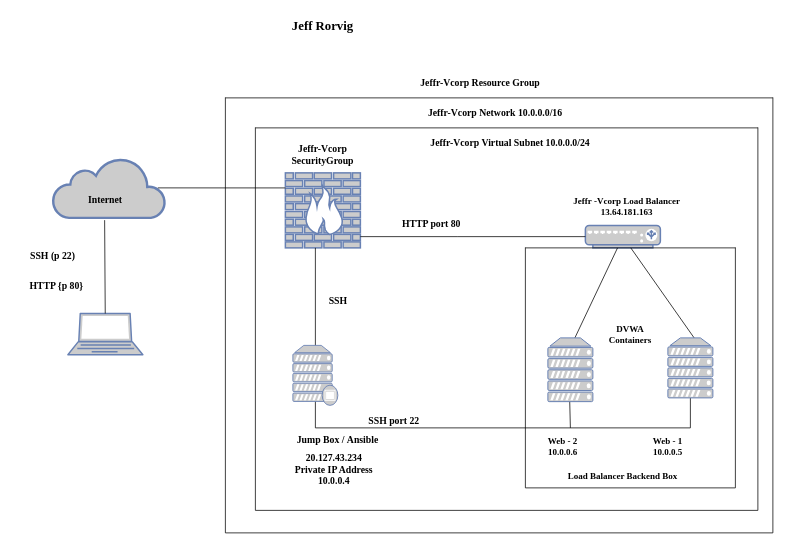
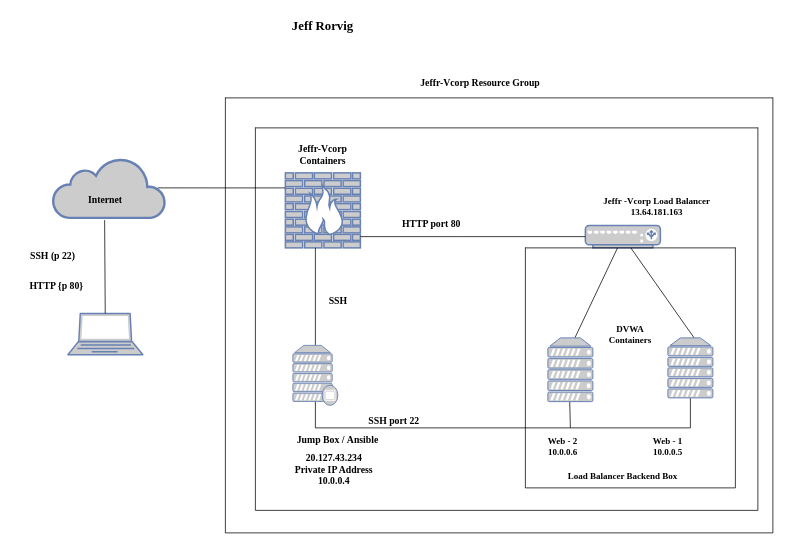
- <mxCell id="35" value="Jeffr-Vcorp Network 10.0.0.0/16" style="text;html=1;strokeColor=none;fillColor=none;align=center;verticalAlign=middle;whiteSpace=wrap;rounded=0;fontFamily=Verdana;fontSize=13;fontStyle=1" vertex="1" parent="1"><mxGeometry x="500" y="140" width="320" height="20" as="geometry" /></mxCell>
- <mxCell id="31" value="Jeffr-Vcorp Virtual Subnet 10.0.0.0/24" style="text;html=1;strokeColor=none;fillColor=none;align=center;verticalAlign=middle;whiteSpace=wrap;rounded=0;fontFamily=Verdana;fontSize=13;fontStyle=1" vertex="1" parent="1"><mxGeometry x="530" y="180" width="300" height="20" as="geometry" /></mxCell>
- <mxCell id="27" value="Jeffr-Vcorp SecurityGroup" style="text;html=1;strokeColor=none;fillColor=none;align=center;verticalAlign=middle;whiteSpace=wrap;rounded=0;fontFamily=Verdana;fontSize=13;fontStyle=1" vertex="1" parent="1"><mxGeometry x="365" y="190" width="130" height="30" as="geometry" /></mxCell>
+ <mxCell id="27" value="Jeffr-Vcorp Containers" style="text;html=1;strokeColor=none;fillColor=none;align=center;verticalAlign=middle;whiteSpace=wrap;rounded=0;fontFamily=Verdana;fontSize=13;fontStyle=1" vertex="1" parent="1"><mxGeometry x="365" y="190" width="130" height="30" as="geometry" /></mxCell>
- <mxCell id="3" value="&lt;b&gt;&lt;font&gt;Jeffr -Vcorp Load Balancer&lt;br&gt;13.64.181.163&lt;/font&gt;&lt;/b&gt;" style="text;html=1;align=center;verticalAlign=middle;resizable=0;points=[];autosize=1;strokeColor=none;fillColor=none;fontFamily=Verdana;" vertex="1" parent="1"><mxGeometry x="740" y="260" width="190" height="30" as="geometry" /></mxCell>
+ <mxCell id="3" value="&lt;b&gt;&lt;font&gt;Jeffr -Vcorp Load Balancer&lt;br&gt;13.64.181.163&lt;/font&gt;&lt;/b&gt;" style="text;html=1;align=center;verticalAlign=middle;resizable=0;points=[];autosize=1;strokeColor=none;fillColor=none;fontFamily=Verdana;" vertex="1" parent="1"><mxGeometry x="780" y="260" width="190" height="30" as="geometry" /></mxCell>
